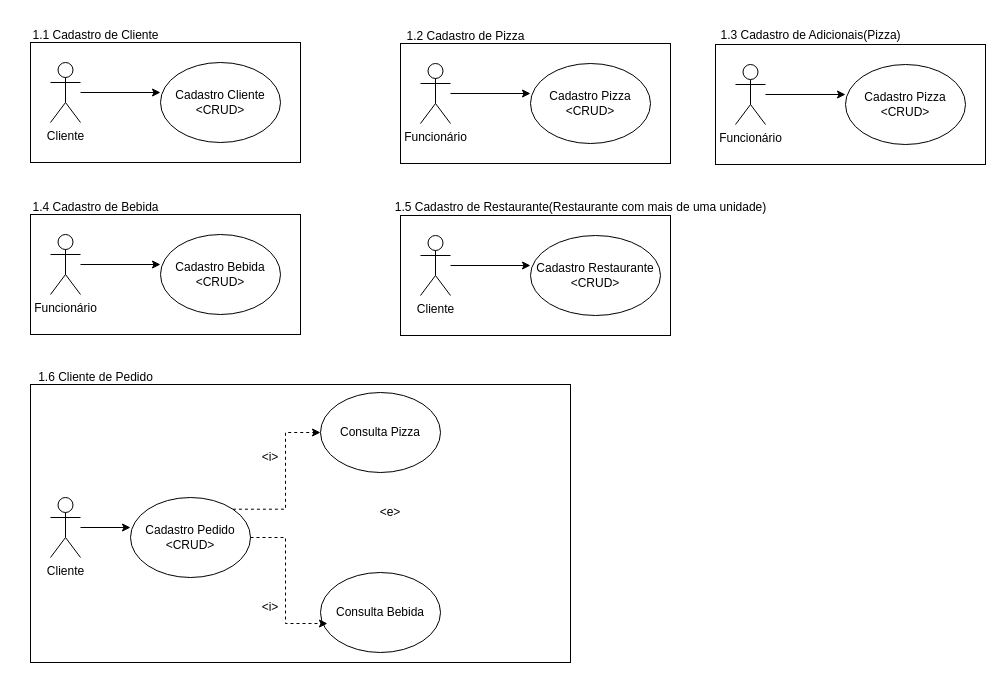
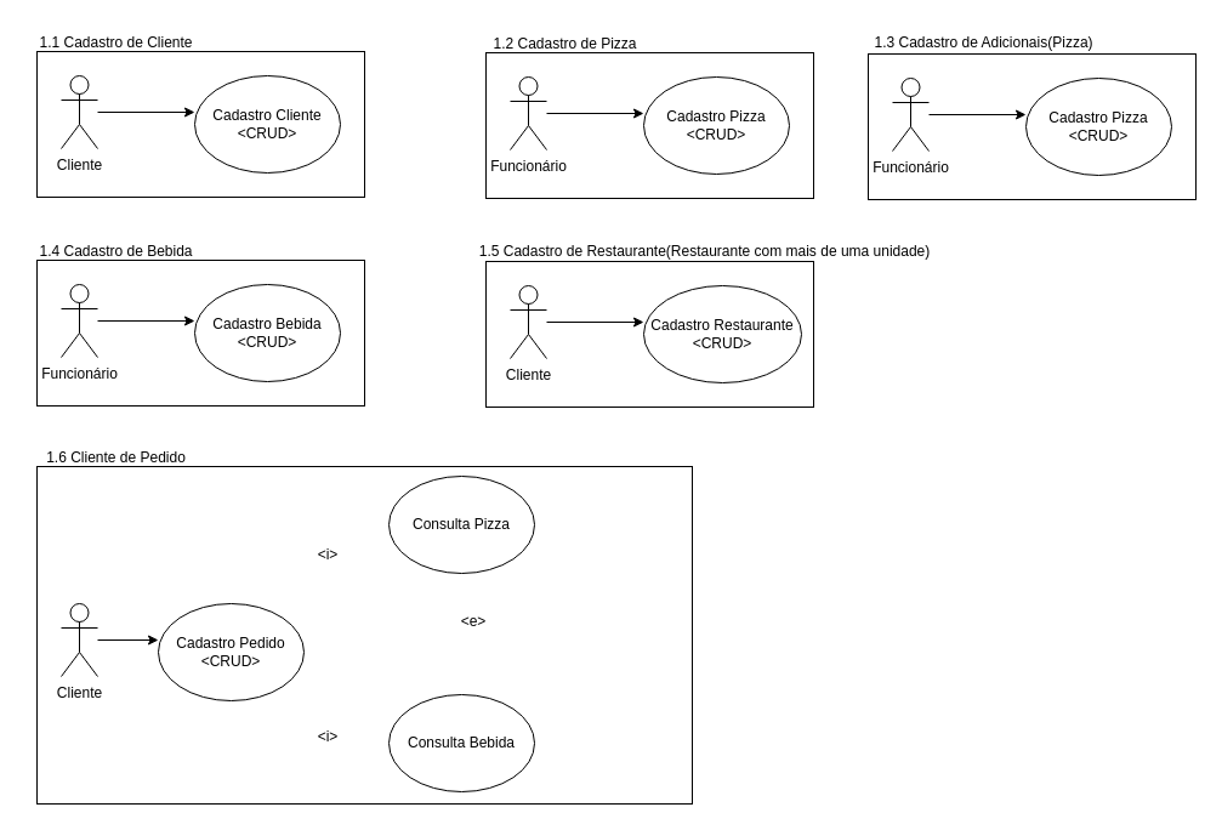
- <mxCell id="24" style="edgeStyle=orthogonalEdgeStyle;rounded=0;orthogonalLoop=1;jettySize=auto;html=1;exitX=1;exitY=0;exitDx=0;exitDy=0;entryX=0;entryY=0.5;entryDx=0;entryDy=0;dashed=1;" parent="1" source="25" target="28" edge="1"><mxGeometry relative="1" as="geometry" /></mxCell>
- <mxCell id="31" style="edgeStyle=orthogonalEdgeStyle;rounded=0;orthogonalLoop=1;jettySize=auto;html=1;exitX=1;exitY=0.5;exitDx=0;exitDy=0;entryX=0.058;entryY=0.638;entryDx=0;entryDy=0;entryPerimeter=0;dashed=1;" parent="1" source="25" target="30" edge="1"><mxGeometry relative="1" as="geometry" /></mxCell>
